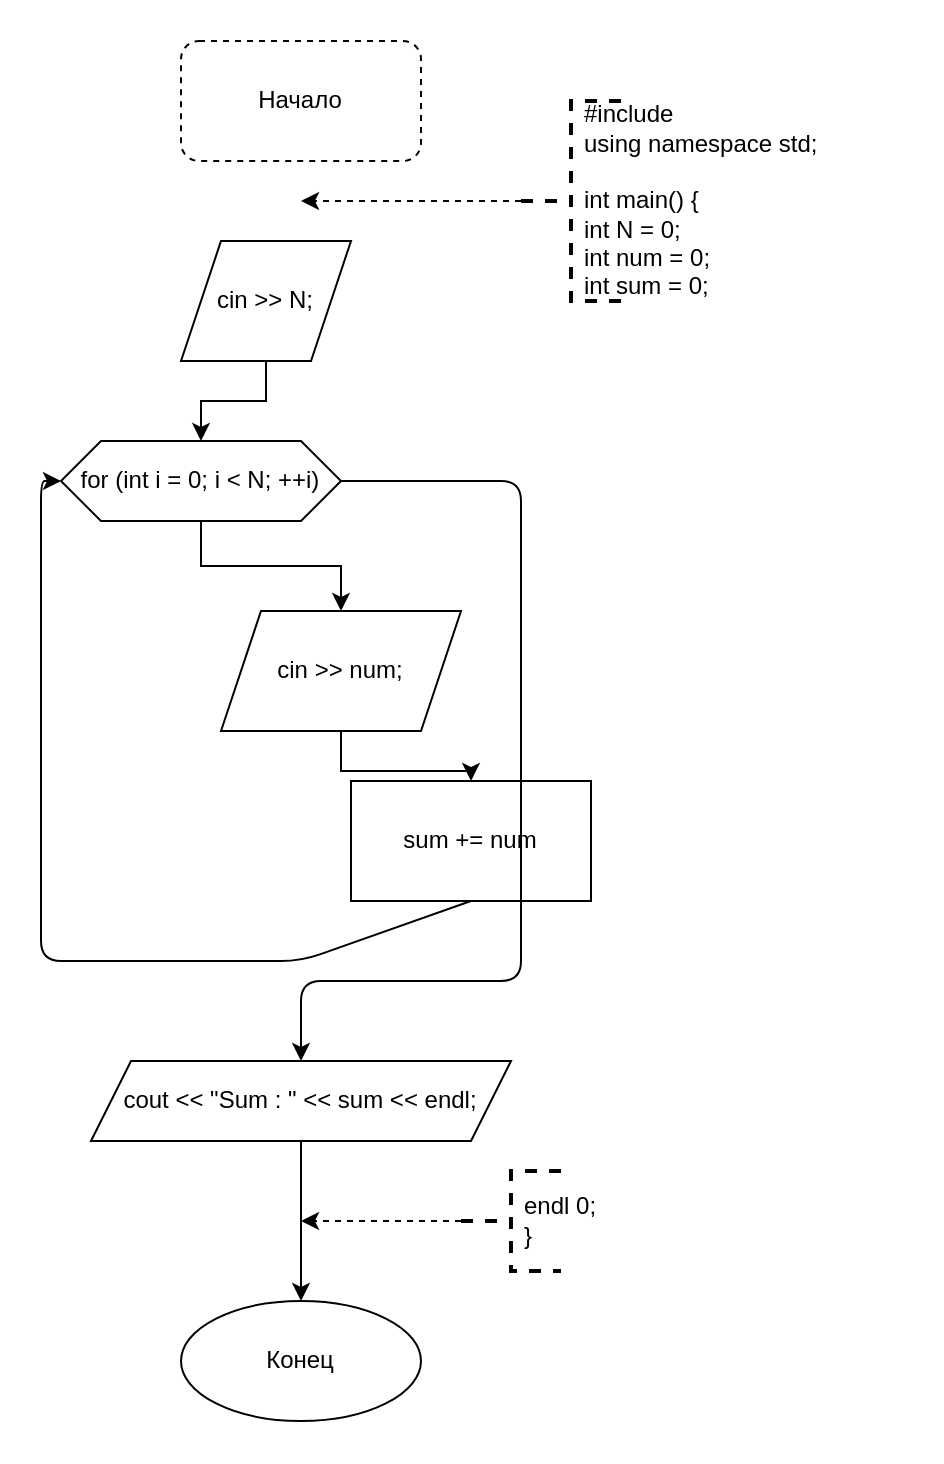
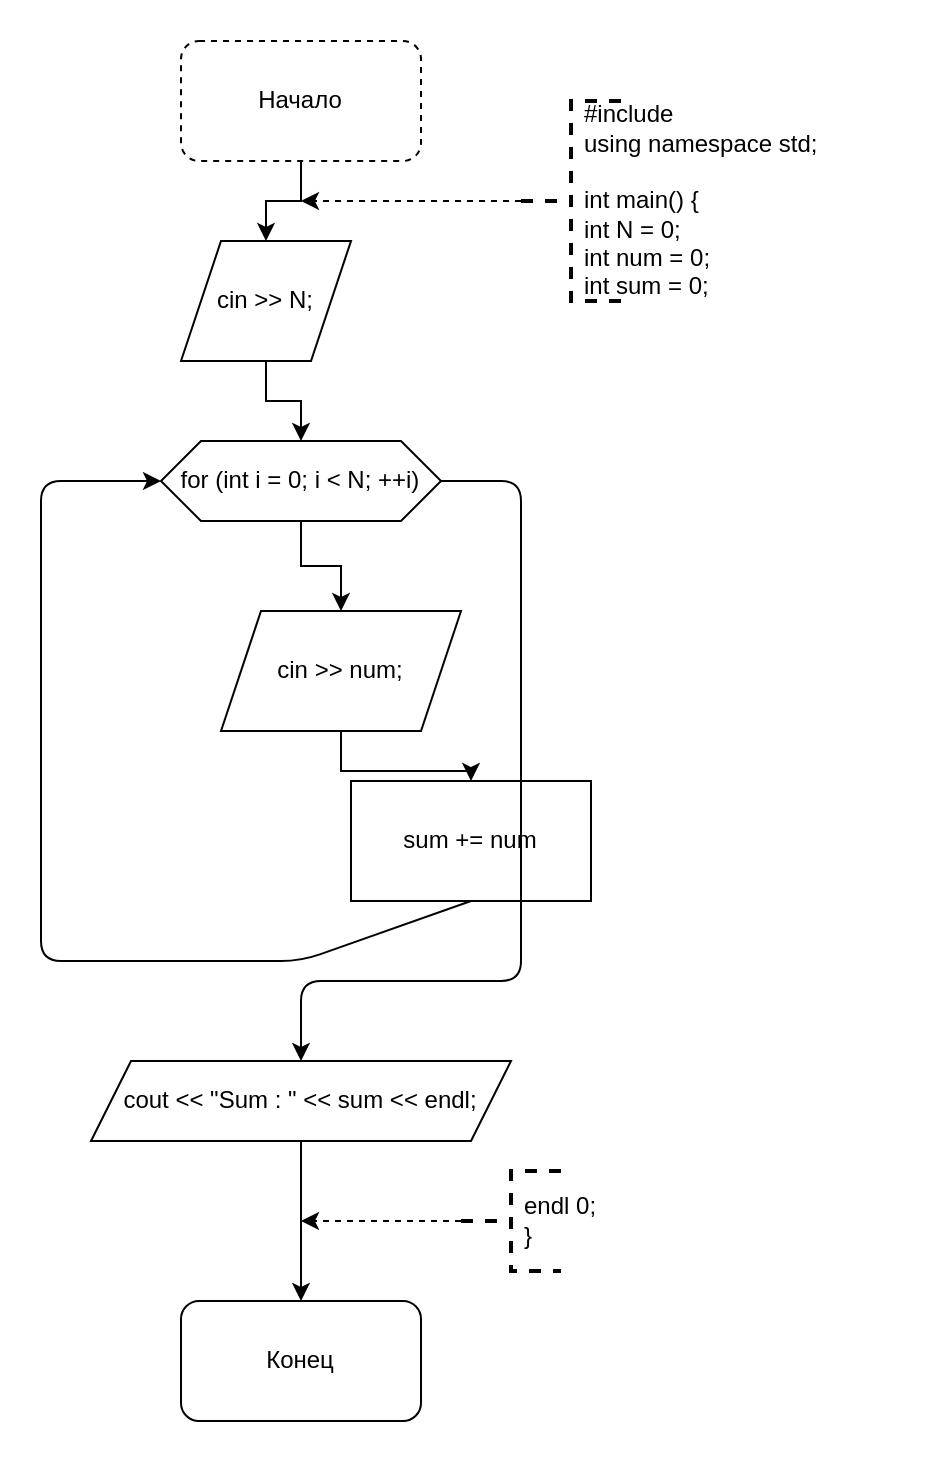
+ <mxCell id="2" style="edgeStyle=orthogonalEdgeStyle;rounded=0;orthogonalLoop=1;jettySize=auto;html=1;entryX=0.5;entryY=0;entryDx=0;entryDy=0;" edge="1" parent="1" source="3" target="5"><mxGeometry relative="1" as="geometry" /></mxCell>
- <mxCell id="7" value="for (int i = 0; i &amp;lt; N; ++i)" style="shape=hexagon;perimeter=hexagonPerimeter2;whiteSpace=wrap;html=1;fixedSize=1;" vertex="1" parent="1"><mxGeometry x="30" y="220" width="140" height="40" as="geometry" /></mxCell>
+ <mxCell id="7" value="for (int i = 0; i &amp;lt; N; ++i)" style="shape=hexagon;perimeter=hexagonPerimeter2;whiteSpace=wrap;html=1;fixedSize=1;" vertex="1" parent="1"><mxGeometry x="80" y="220" width="140" height="40" as="geometry" /></mxCell>
- <mxCell id="15" value="Конец" style="ellipse;whiteSpace=wrap;html=1;" vertex="1" parent="1"><mxGeometry x="90" y="650" width="120" height="60" as="geometry" /></mxCell>
+ <mxCell id="15" value="Конец" style="rounded=1;whiteSpace=wrap;html=1;" vertex="1" parent="1"><mxGeometry x="90" y="650" width="120" height="60" as="geometry" /></mxCell>
